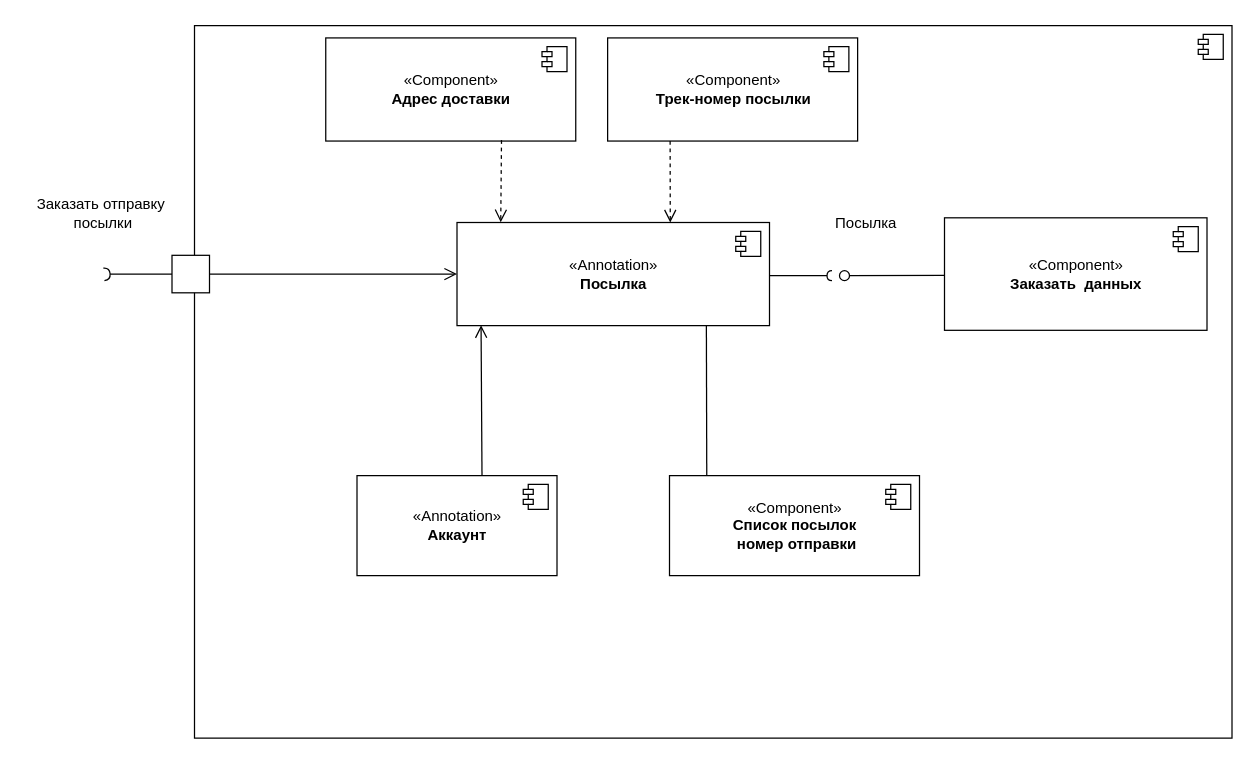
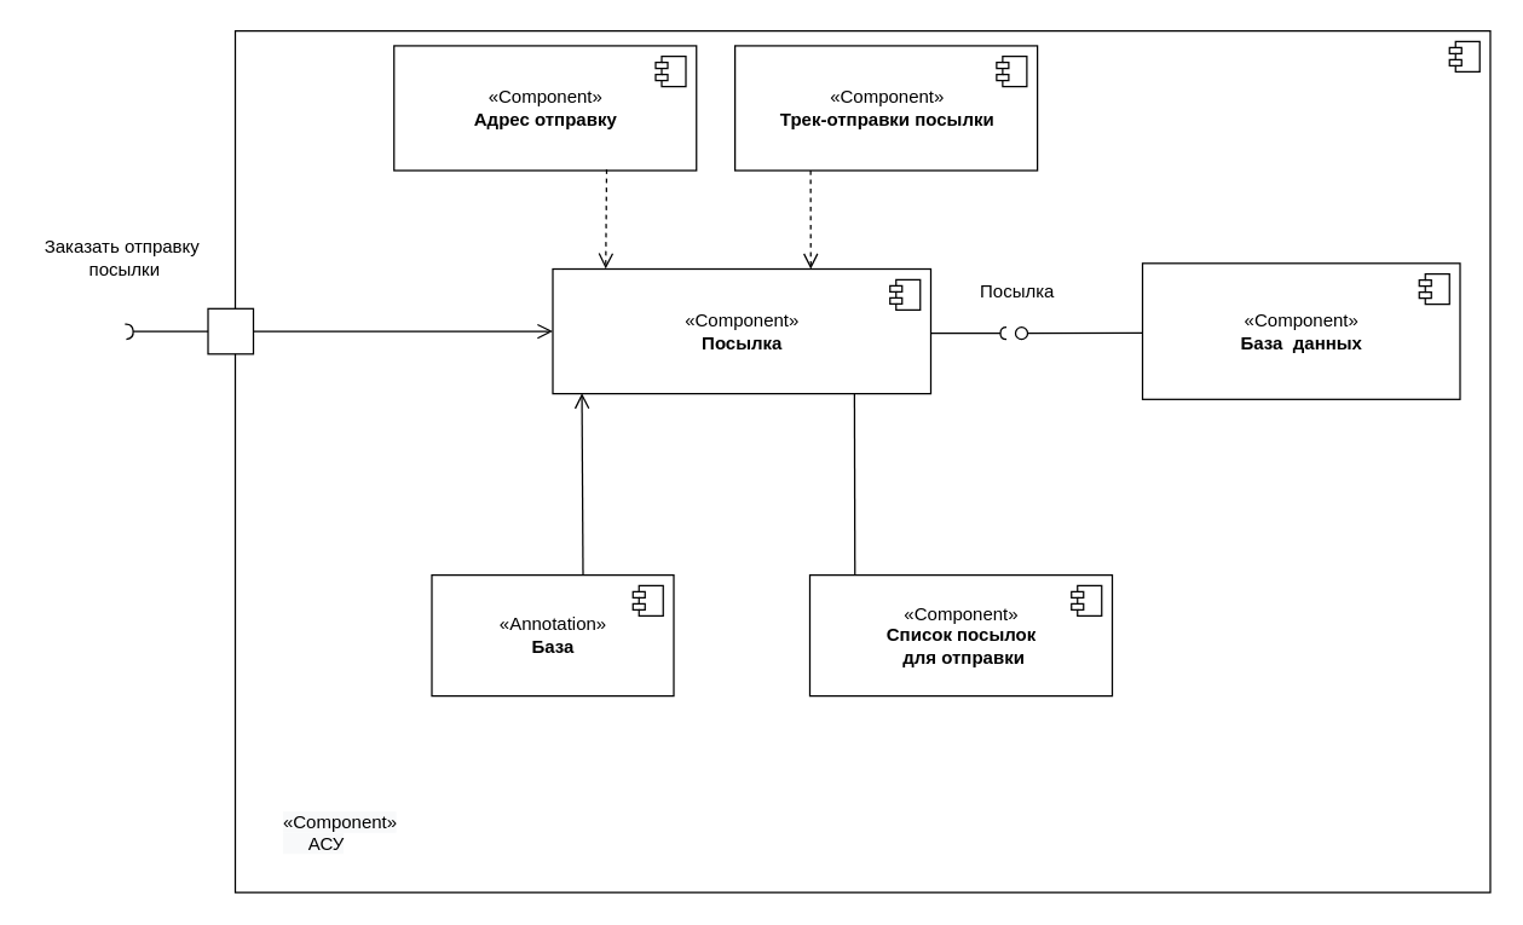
- <mxCell id="21" value="«Component»&lt;br&gt;&lt;b&gt;Адрес доставки&lt;/b&gt;" style="html=1;dropTarget=0;" vertex="1" parent="1"><mxGeometry x="260" y="29.84" width="200" height="82.5" as="geometry" /></mxCell>
+ <mxCell id="21" value="«Component»&lt;br&gt;&lt;b&gt;Адрес отправку&lt;/b&gt;" style="html=1;dropTarget=0;" vertex="1" parent="1"><mxGeometry x="260" y="29.84" width="200" height="82.5" as="geometry" /></mxCell>
- <mxCell id="18" value="«Component»&lt;br&gt;&lt;b&gt;Трек-номер посылки&lt;/b&gt;" style="html=1;dropTarget=0;" vertex="1" parent="1"><mxGeometry x="485.5" y="29.84" width="200" height="82.5" as="geometry" /></mxCell>
+ <mxCell id="18" value="«Component»&lt;br&gt;&lt;b&gt;Трек-отправки посылки&lt;/b&gt;" style="html=1;dropTarget=0;" vertex="1" parent="1"><mxGeometry x="485.5" y="29.84" width="200" height="82.5" as="geometry" /></mxCell>
- <mxCell id="28" value="Посылка" style="text;html=1;align=center;verticalAlign=middle;resizable=0;points=[];autosize=1;strokeColor=none;fillColor=none;" vertex="1" parent="1"><mxGeometry x="657" y="162.5" width="70" height="30" as="geometry" /></mxCell>
+ <mxCell id="28" value="Посылка" style="text;html=1;align=center;verticalAlign=middle;resizable=0;points=[];autosize=1;strokeColor=none;fillColor=none;" vertex="1" parent="1"><mxGeometry x="637" y="177.5" width="70" height="30" as="geometry" /></mxCell>
- <mxCell id="4" value="«Annotation»&lt;br&gt;&lt;b&gt;Посылка&lt;/b&gt;" style="html=1;dropTarget=0;" parent="1" vertex="1"><mxGeometry x="365" y="177.5" width="250" height="82.5" as="geometry" /></mxCell>
+ <mxCell id="4" value="«Component»&lt;br&gt;&lt;b&gt;Посылка&lt;/b&gt;" style="html=1;dropTarget=0;" parent="1" vertex="1"><mxGeometry x="365" y="177.5" width="250" height="82.5" as="geometry" /></mxCell>
- <mxCell id="24" value="«Component»&lt;br&gt;&lt;b&gt;Заказать&amp;nbsp; данных&lt;/b&gt;" style="html=1;dropTarget=0;" vertex="1" parent="1"><mxGeometry x="755" y="173.75" width="210" height="90" as="geometry" /></mxCell>
+ <mxCell id="24" value="«Component»&lt;br&gt;&lt;b&gt;База&amp;nbsp; данных&lt;/b&gt;" style="html=1;dropTarget=0;" vertex="1" parent="1"><mxGeometry x="755" y="173.75" width="210" height="90" as="geometry" /></mxCell>
- <mxCell id="12" value="«Annotation»&lt;br&gt;&lt;b&gt;Аккаунт&lt;/b&gt;" style="html=1;dropTarget=0;" parent="1" vertex="1"><mxGeometry x="285" y="380" width="160" height="80" as="geometry" /></mxCell>
+ <mxCell id="12" value="«Annotation»&lt;br&gt;&lt;b&gt;База&lt;/b&gt;" style="html=1;dropTarget=0;" parent="1" vertex="1"><mxGeometry x="285" y="380" width="160" height="80" as="geometry" /></mxCell>
- <mxCell id="7" value="«Component»&lt;br&gt;&lt;b&gt;Список посылок&lt;br&gt;&amp;nbsp;номер отправки&lt;/b&gt;" style="html=1;dropTarget=0;" parent="1" vertex="1"><mxGeometry x="535" y="380" width="200" height="80" as="geometry" /></mxCell>
+ <mxCell id="7" value="«Component»&lt;br&gt;&lt;b&gt;Список посылок&lt;br&gt;&amp;nbsp;для отправки&lt;/b&gt;" style="html=1;dropTarget=0;" parent="1" vertex="1"><mxGeometry x="535" y="380" width="200" height="80" as="geometry" /></mxCell>
+ <mxCell id="9" value="&lt;span style=&quot;color: rgb(0, 0, 0); font-family: Helvetica; font-size: 12px; font-style: normal; font-variant-ligatures: normal; font-variant-caps: normal; font-weight: 400; letter-spacing: normal; orphans: 2; text-align: center; text-indent: 0px; text-transform: none; widows: 2; word-spacing: 0px; -webkit-text-stroke-width: 0px; background-color: rgb(248, 249, 250); text-decoration-thickness: initial; text-decoration-style: initial; text-decoration-color: initial; float: none; display: inline !important;&quot;&gt;«Component»&lt;/span&gt;&lt;br style=&quot;color: rgb(0, 0, 0); font-family: Helvetica; font-size: 12px; font-style: normal; font-variant-ligatures: normal; font-variant-caps: normal; font-weight: 400; letter-spacing: normal; orphans: 2; text-align: center; text-indent: 0px; text-transform: none; widows: 2; word-spacing: 0px; -webkit-text-stroke-width: 0px; background-color: rgb(248, 249, 250); text-decoration-thickness: initial; text-decoration-style: initial; text-decoration-color: initial;&quot;&gt;&lt;span style=&quot;color: rgb(0, 0, 0); font-family: Helvetica; font-size: 12px; font-style: normal; font-variant-ligatures: normal; font-variant-caps: normal; font-weight: 400; letter-spacing: normal; orphans: 2; text-align: center; text-indent: 0px; text-transform: none; widows: 2; word-spacing: 0px; -webkit-text-stroke-width: 0px; background-color: rgb(248, 249, 250); text-decoration-thickness: initial; text-decoration-style: initial; text-decoration-color: initial; float: none; display: inline !important;&quot;&gt;&amp;nbsp; &amp;nbsp; &amp;nbsp;АСУ&lt;/span&gt;" style="text;whiteSpace=wrap;html=1;" parent="1" vertex="1"><mxGeometry x="185" y="530" width="100" height="40" as="geometry" /></mxCell>
